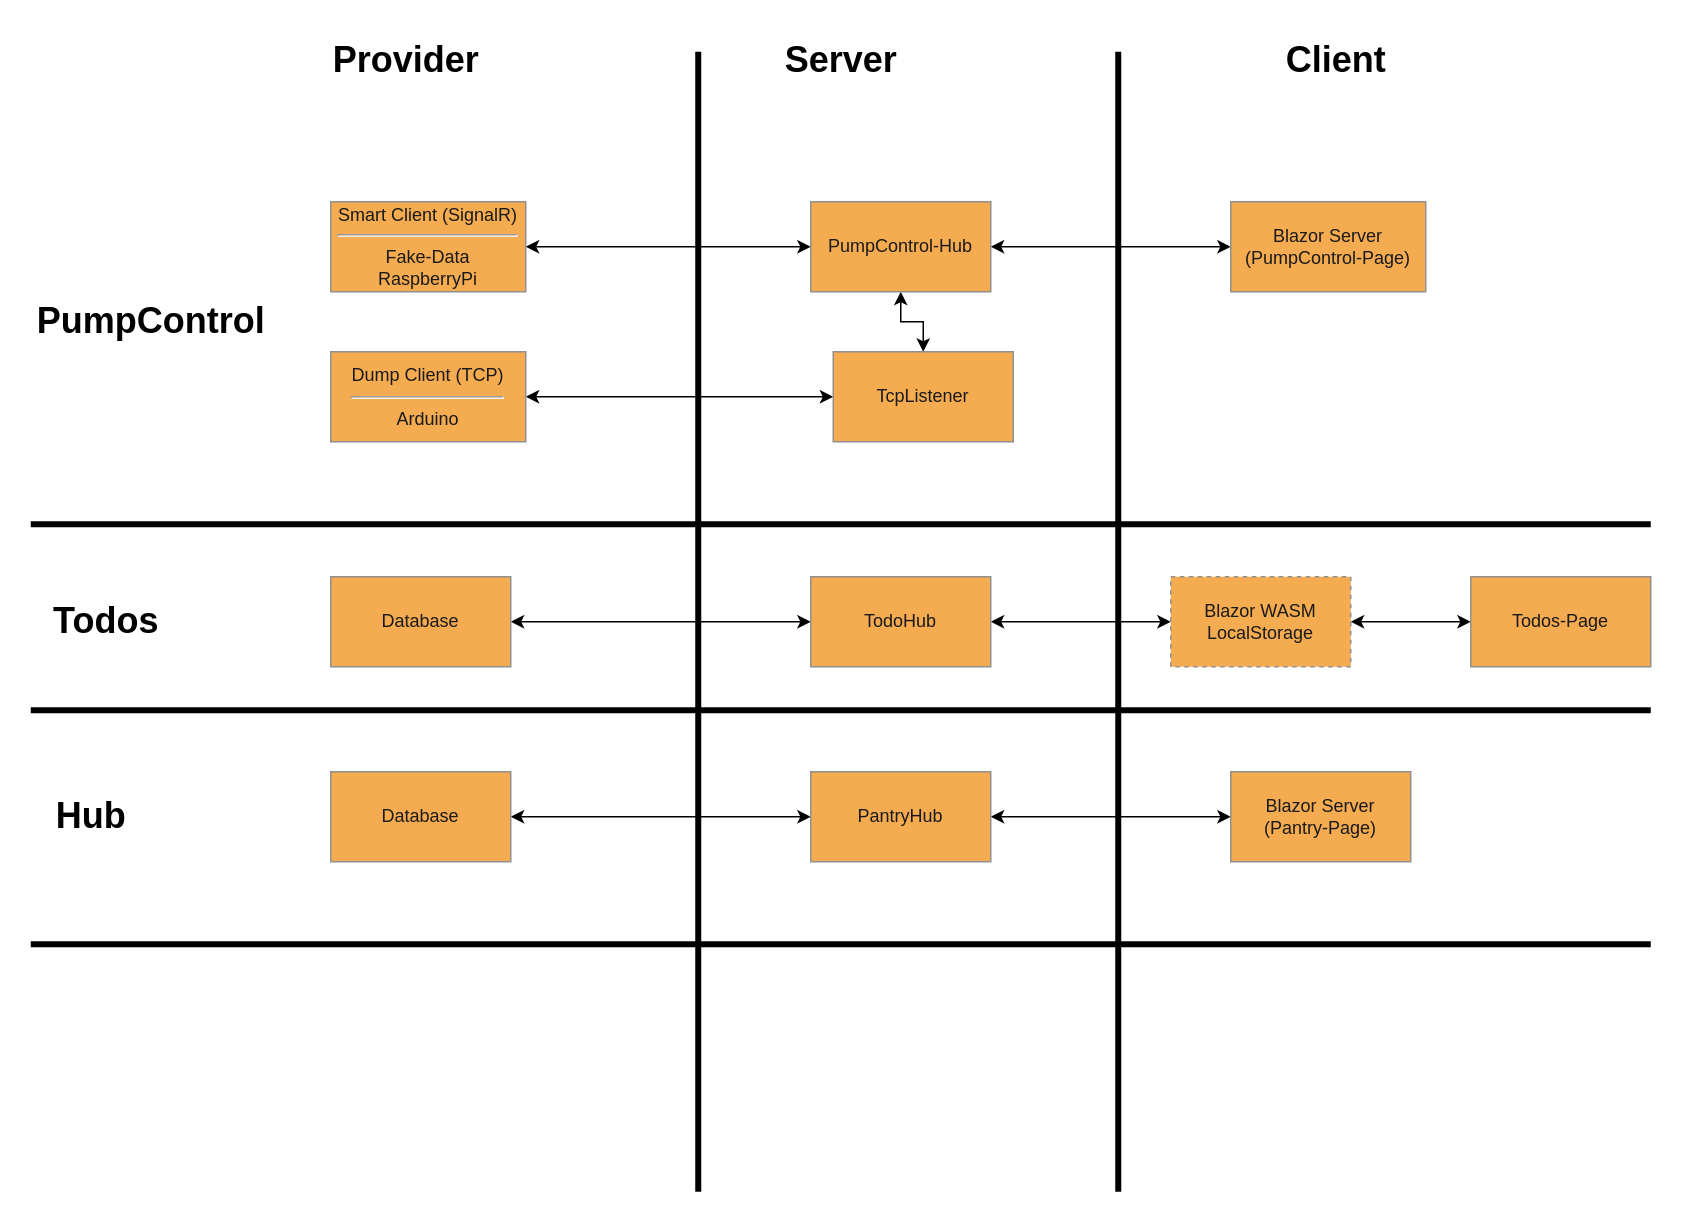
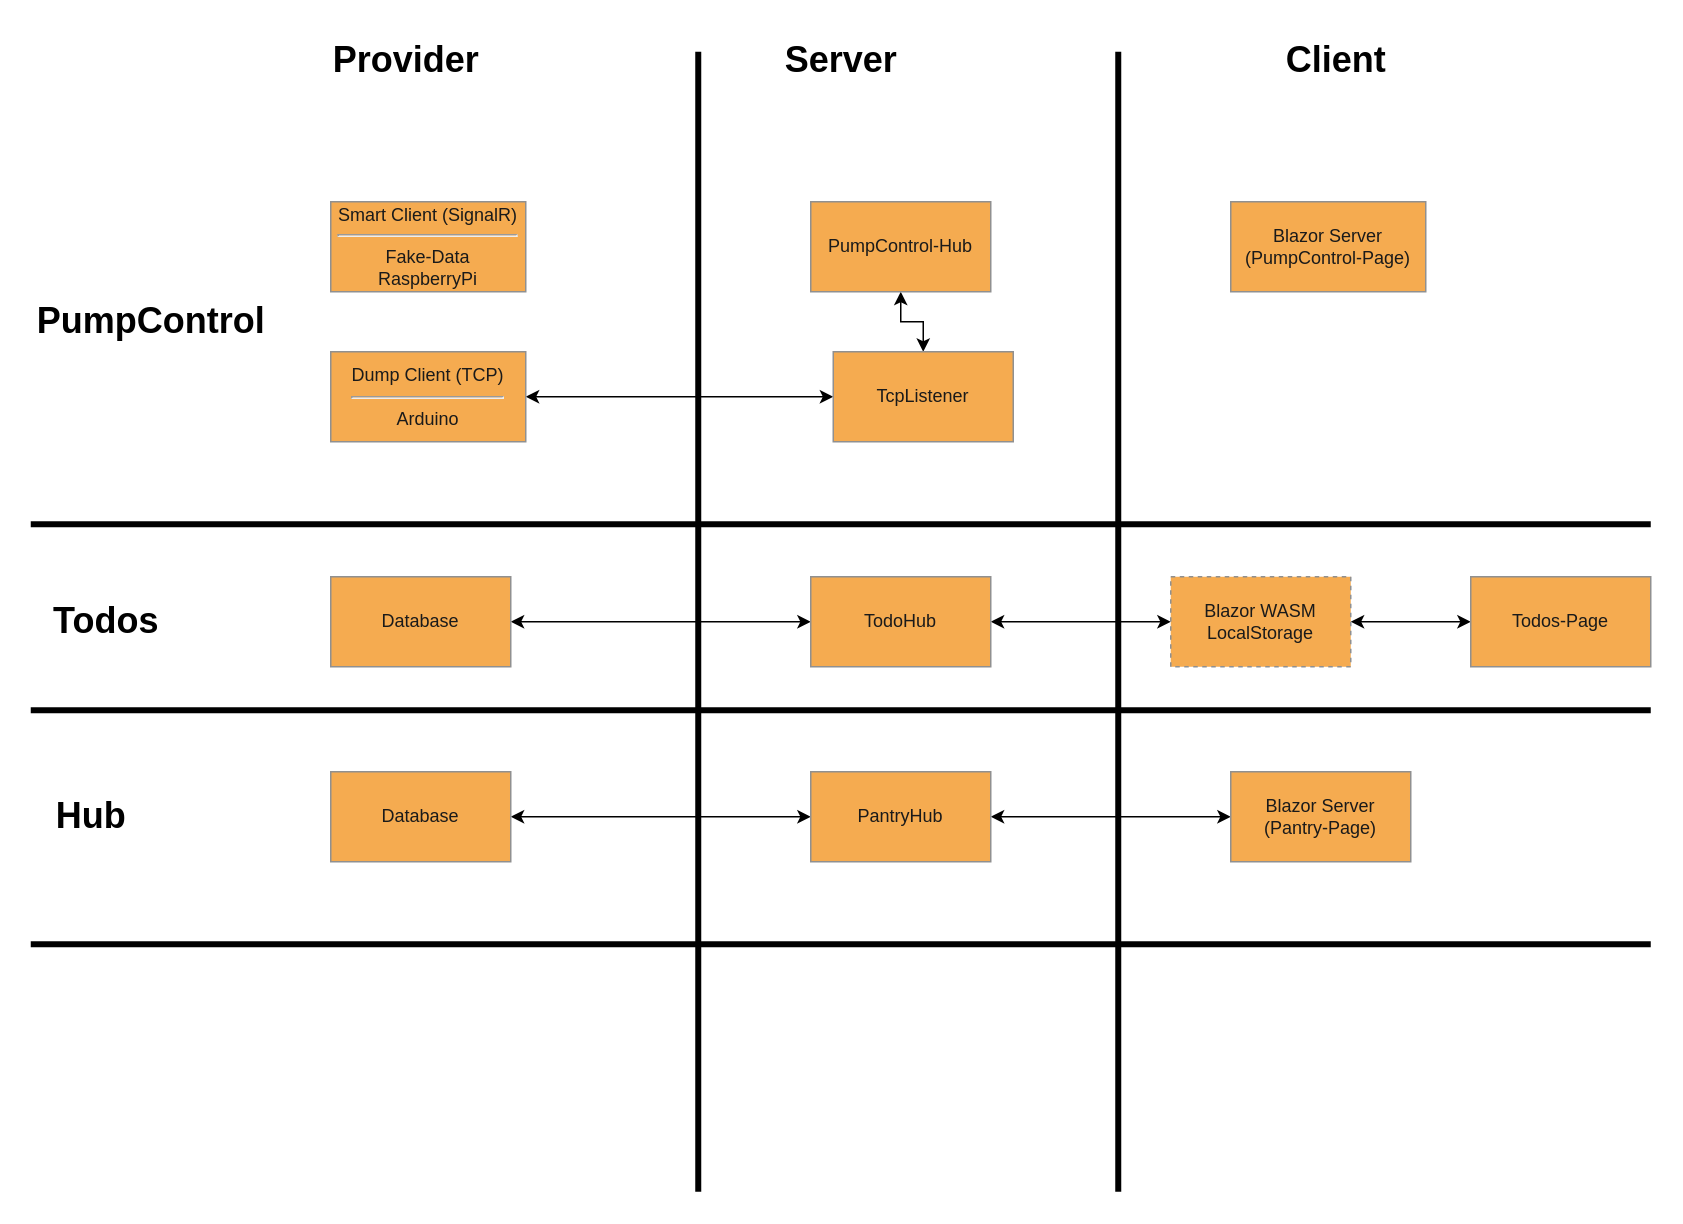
- <mxCell id="4" style="edgeStyle=orthogonalEdgeStyle;rounded=0;orthogonalLoop=1;jettySize=auto;html=1;entryX=0;entryY=0.5;entryDx=0;entryDy=0;exitX=1;exitY=0.5;exitDx=0;exitDy=0;startArrow=classic;startFill=1;" edge="1" parent="1" source="5" target="8"><mxGeometry relative="1" as="geometry"><Array as="points"><mxPoint x="480" y="164" /><mxPoint x="480" y="164" /></Array></mxGeometry></mxCell>
- <mxCell id="7" style="edgeStyle=orthogonalEdgeStyle;rounded=0;orthogonalLoop=1;jettySize=auto;html=1;entryX=0;entryY=0.5;entryDx=0;entryDy=0;startArrow=classic;startFill=1;" edge="1" parent="1" source="8" target="18"><mxGeometry relative="1" as="geometry" /></mxCell>
